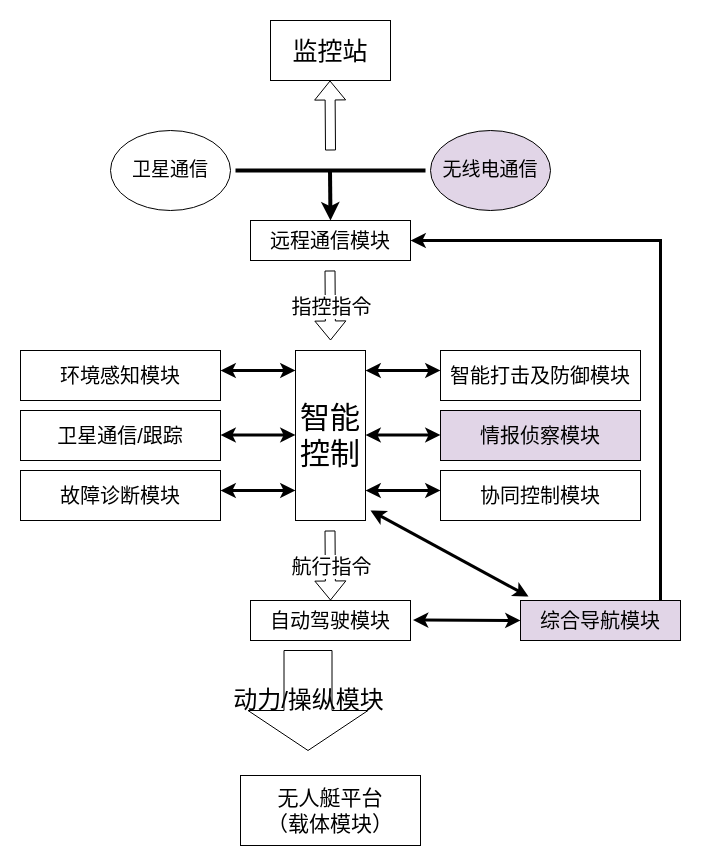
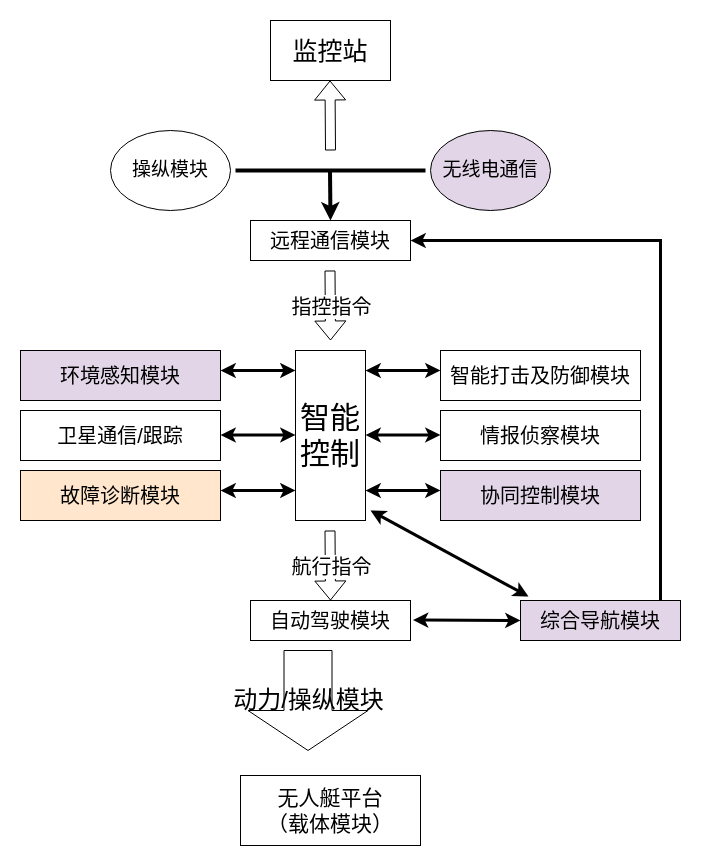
- <mxCell id="6" value="&lt;font style=&quot;font-size: 19px;&quot;&gt;卫星通信&lt;/font&gt;" style="ellipse;whiteSpace=wrap;html=1;" vertex="1" parent="1"><mxGeometry x="110" y="130" width="120" height="80" as="geometry" /></mxCell>
+ <mxCell id="6" value="&lt;font style=&quot;font-size: 19px;&quot;&gt;操纵模块&lt;/font&gt;" style="ellipse;whiteSpace=wrap;html=1;" vertex="1" parent="1"><mxGeometry x="110" y="130" width="120" height="80" as="geometry" /></mxCell>
- <mxCell id="22" value="&lt;font style=&quot;font-size: 20px;&quot;&gt;环境感知模块&lt;/font&gt;" style="rounded=0;whiteSpace=wrap;html=1;" vertex="1" parent="1"><mxGeometry x="20" y="350" width="200" height="50" as="geometry" /></mxCell>
+ <mxCell id="22" value="&lt;font style=&quot;font-size: 20px;&quot;&gt;环境感知模块&lt;/font&gt;" style="rounded=0;whiteSpace=wrap;html=1;fillColor=#e1d5e7;" vertex="1" parent="1"><mxGeometry x="20" y="350" width="200" height="50" as="geometry" /></mxCell>
- <mxCell id="20" value="&lt;font style=&quot;font-size: 20px;&quot;&gt;情报侦察模块&lt;/font&gt;" style="rounded=0;whiteSpace=wrap;html=1;fillColor=#e1d5e7;" vertex="1" parent="1"><mxGeometry x="440" y="410" width="200" height="50" as="geometry" /></mxCell>
+ <mxCell id="20" value="&lt;font style=&quot;font-size: 20px;&quot;&gt;情报侦察模块&lt;/font&gt;" style="rounded=0;whiteSpace=wrap;html=1;" vertex="1" parent="1"><mxGeometry x="440" y="410" width="200" height="50" as="geometry" /></mxCell>
- <mxCell id="24" value="&lt;font style=&quot;font-size: 20px;&quot;&gt;故障诊断模块&lt;/font&gt;" style="rounded=0;whiteSpace=wrap;html=1;" vertex="1" parent="1"><mxGeometry x="20" y="470" width="200" height="50" as="geometry" /></mxCell>
+ <mxCell id="24" value="&lt;font style=&quot;font-size: 20px;&quot;&gt;故障诊断模块&lt;/font&gt;" style="rounded=0;whiteSpace=wrap;html=1;fillColor=#ffe6cc;" vertex="1" parent="1"><mxGeometry x="20" y="470" width="200" height="50" as="geometry" /></mxCell>
- <mxCell id="21" value="&lt;font style=&quot;font-size: 20px;&quot;&gt;协同控制模块&lt;/font&gt;" style="rounded=0;whiteSpace=wrap;html=1;" vertex="1" parent="1"><mxGeometry x="440" y="470" width="200" height="50" as="geometry" /></mxCell>
+ <mxCell id="21" value="&lt;font style=&quot;font-size: 20px;&quot;&gt;协同控制模块&lt;/font&gt;" style="rounded=0;whiteSpace=wrap;html=1;fillColor=#e1d5e7;" vertex="1" parent="1"><mxGeometry x="440" y="470" width="200" height="50" as="geometry" /></mxCell>
